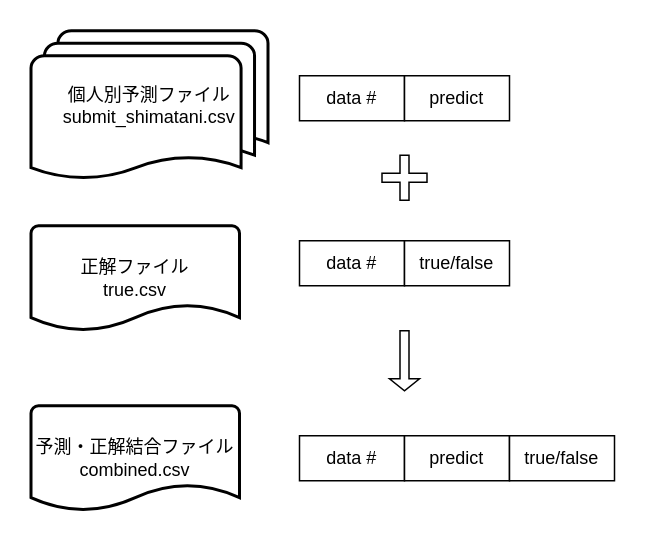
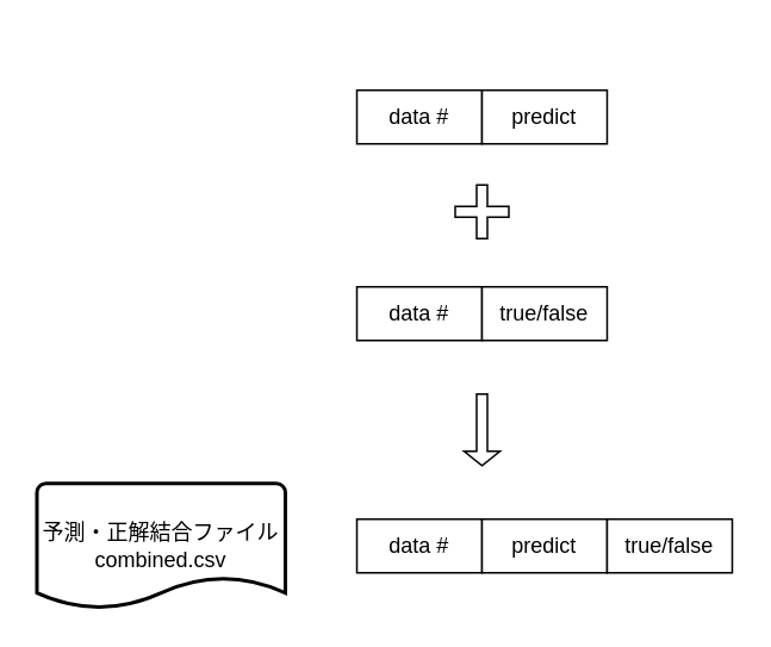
- <mxCell id="3" value="&lt;span&gt;個人別予測ファイル&lt;/span&gt;&lt;br&gt;&lt;span&gt;submit_shimatani.csv&lt;/span&gt;" style="strokeWidth=2;html=1;shape=mxgraph.flowchart.multi-document;whiteSpace=wrap;" parent="1" vertex="1"><mxGeometry x="20" y="20" width="158" height="100" as="geometry" /></mxCell>
- <mxCell id="2" value="正解ファイル&lt;br&gt;true.csv" style="strokeWidth=2;html=1;shape=mxgraph.flowchart.document2;whiteSpace=wrap;size=0.25;" parent="1" vertex="1"><mxGeometry x="20" y="150" width="139" height="70" as="geometry" /></mxCell>
